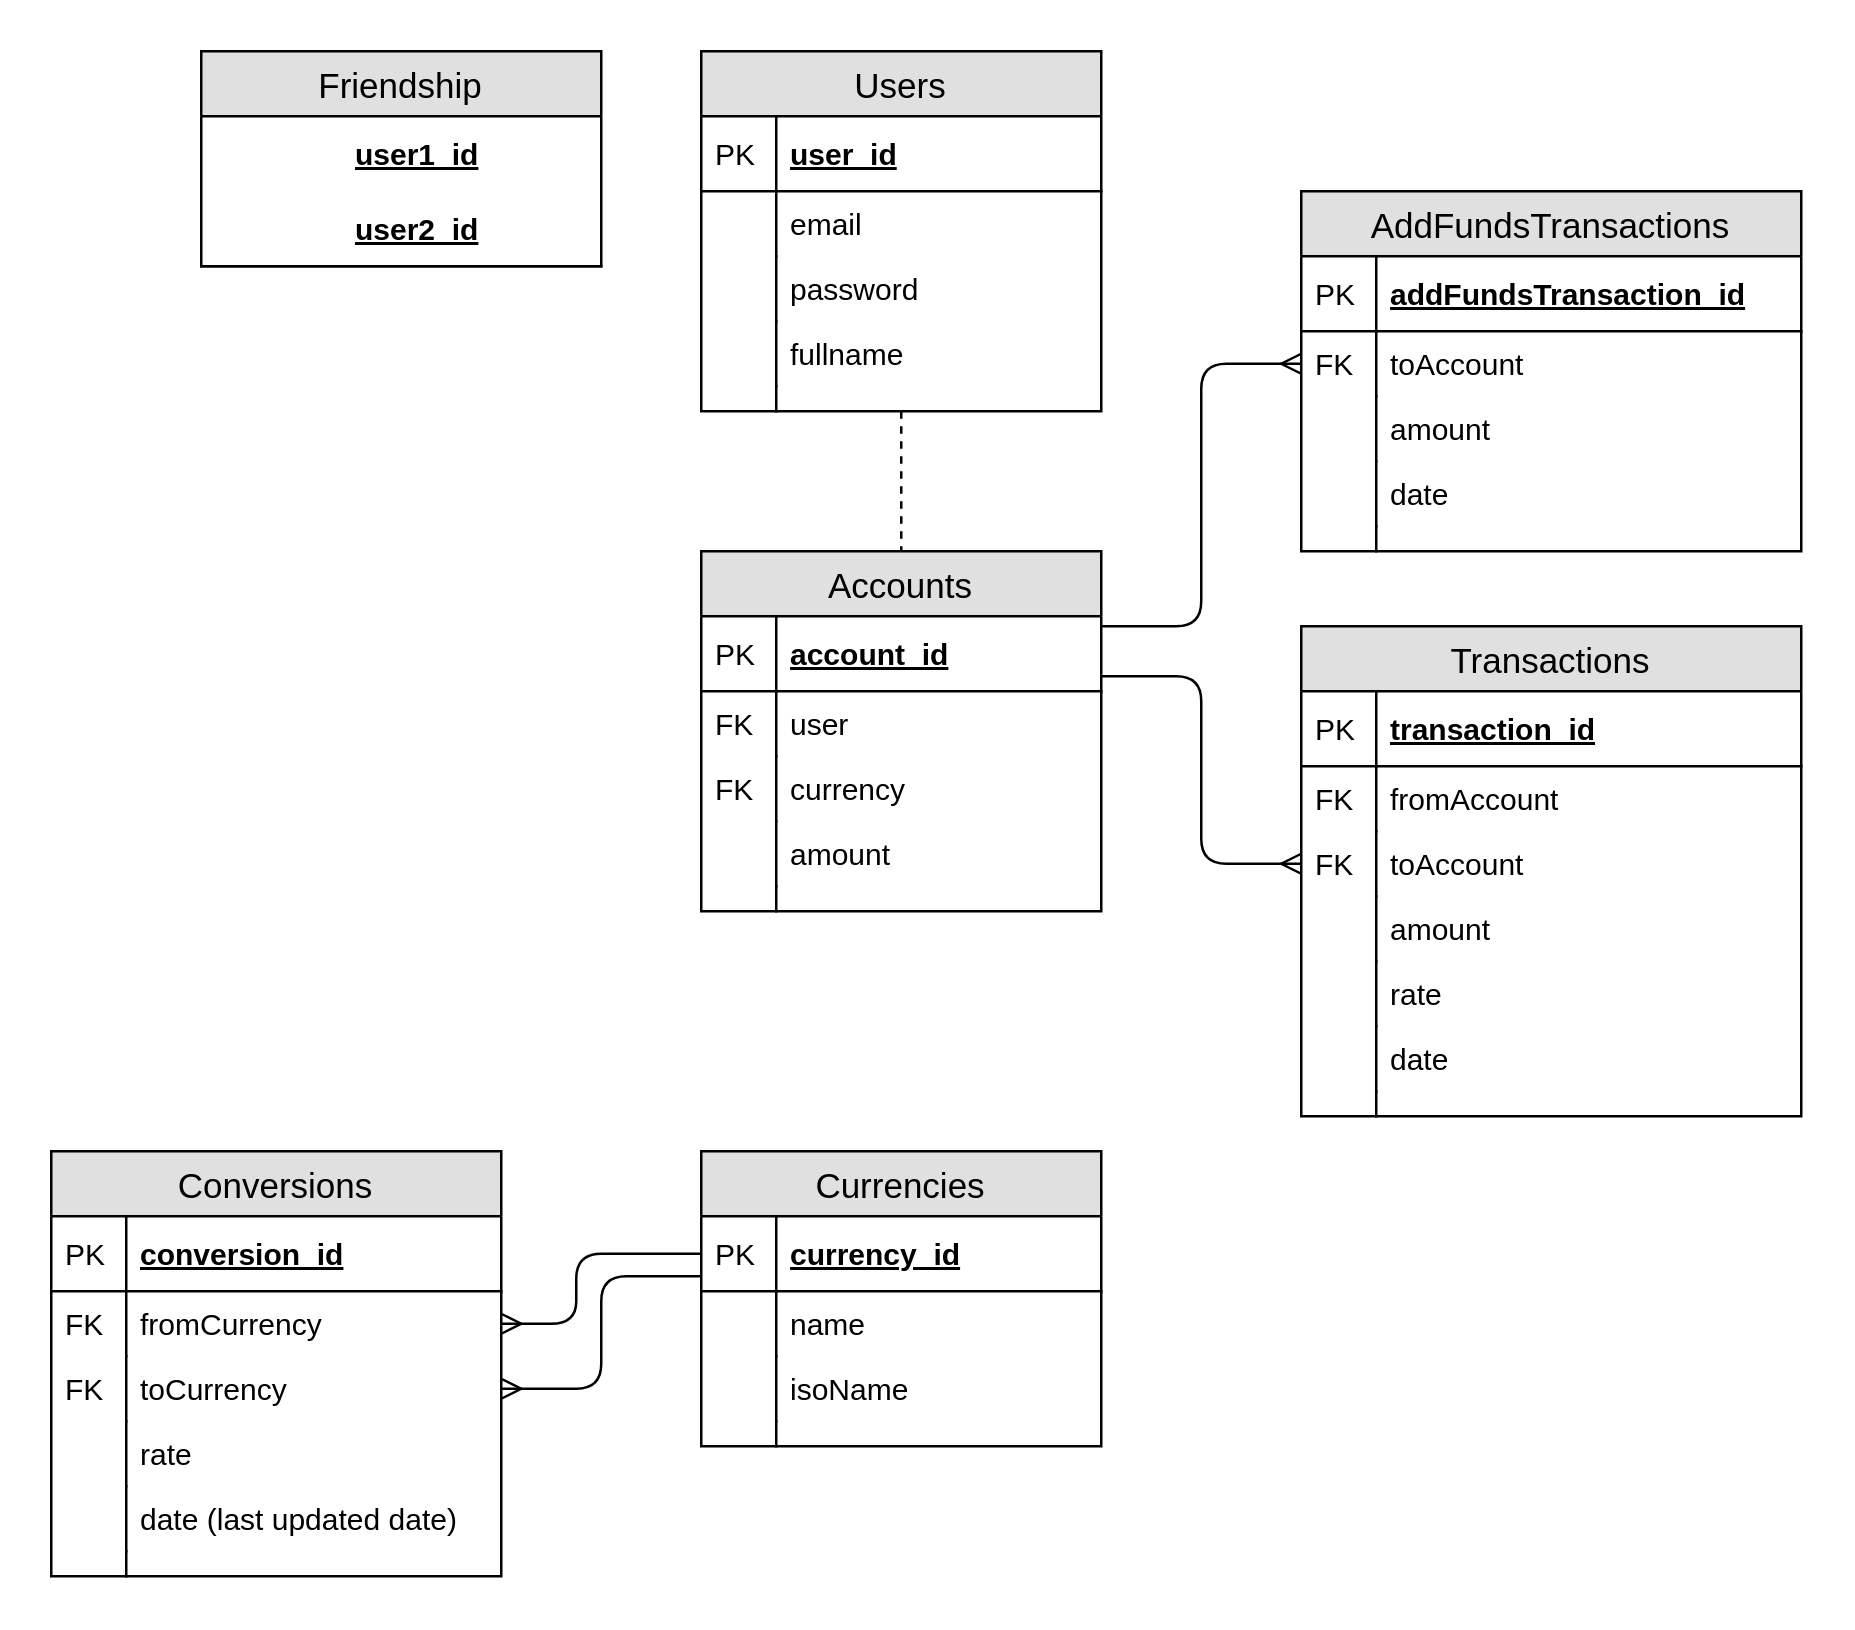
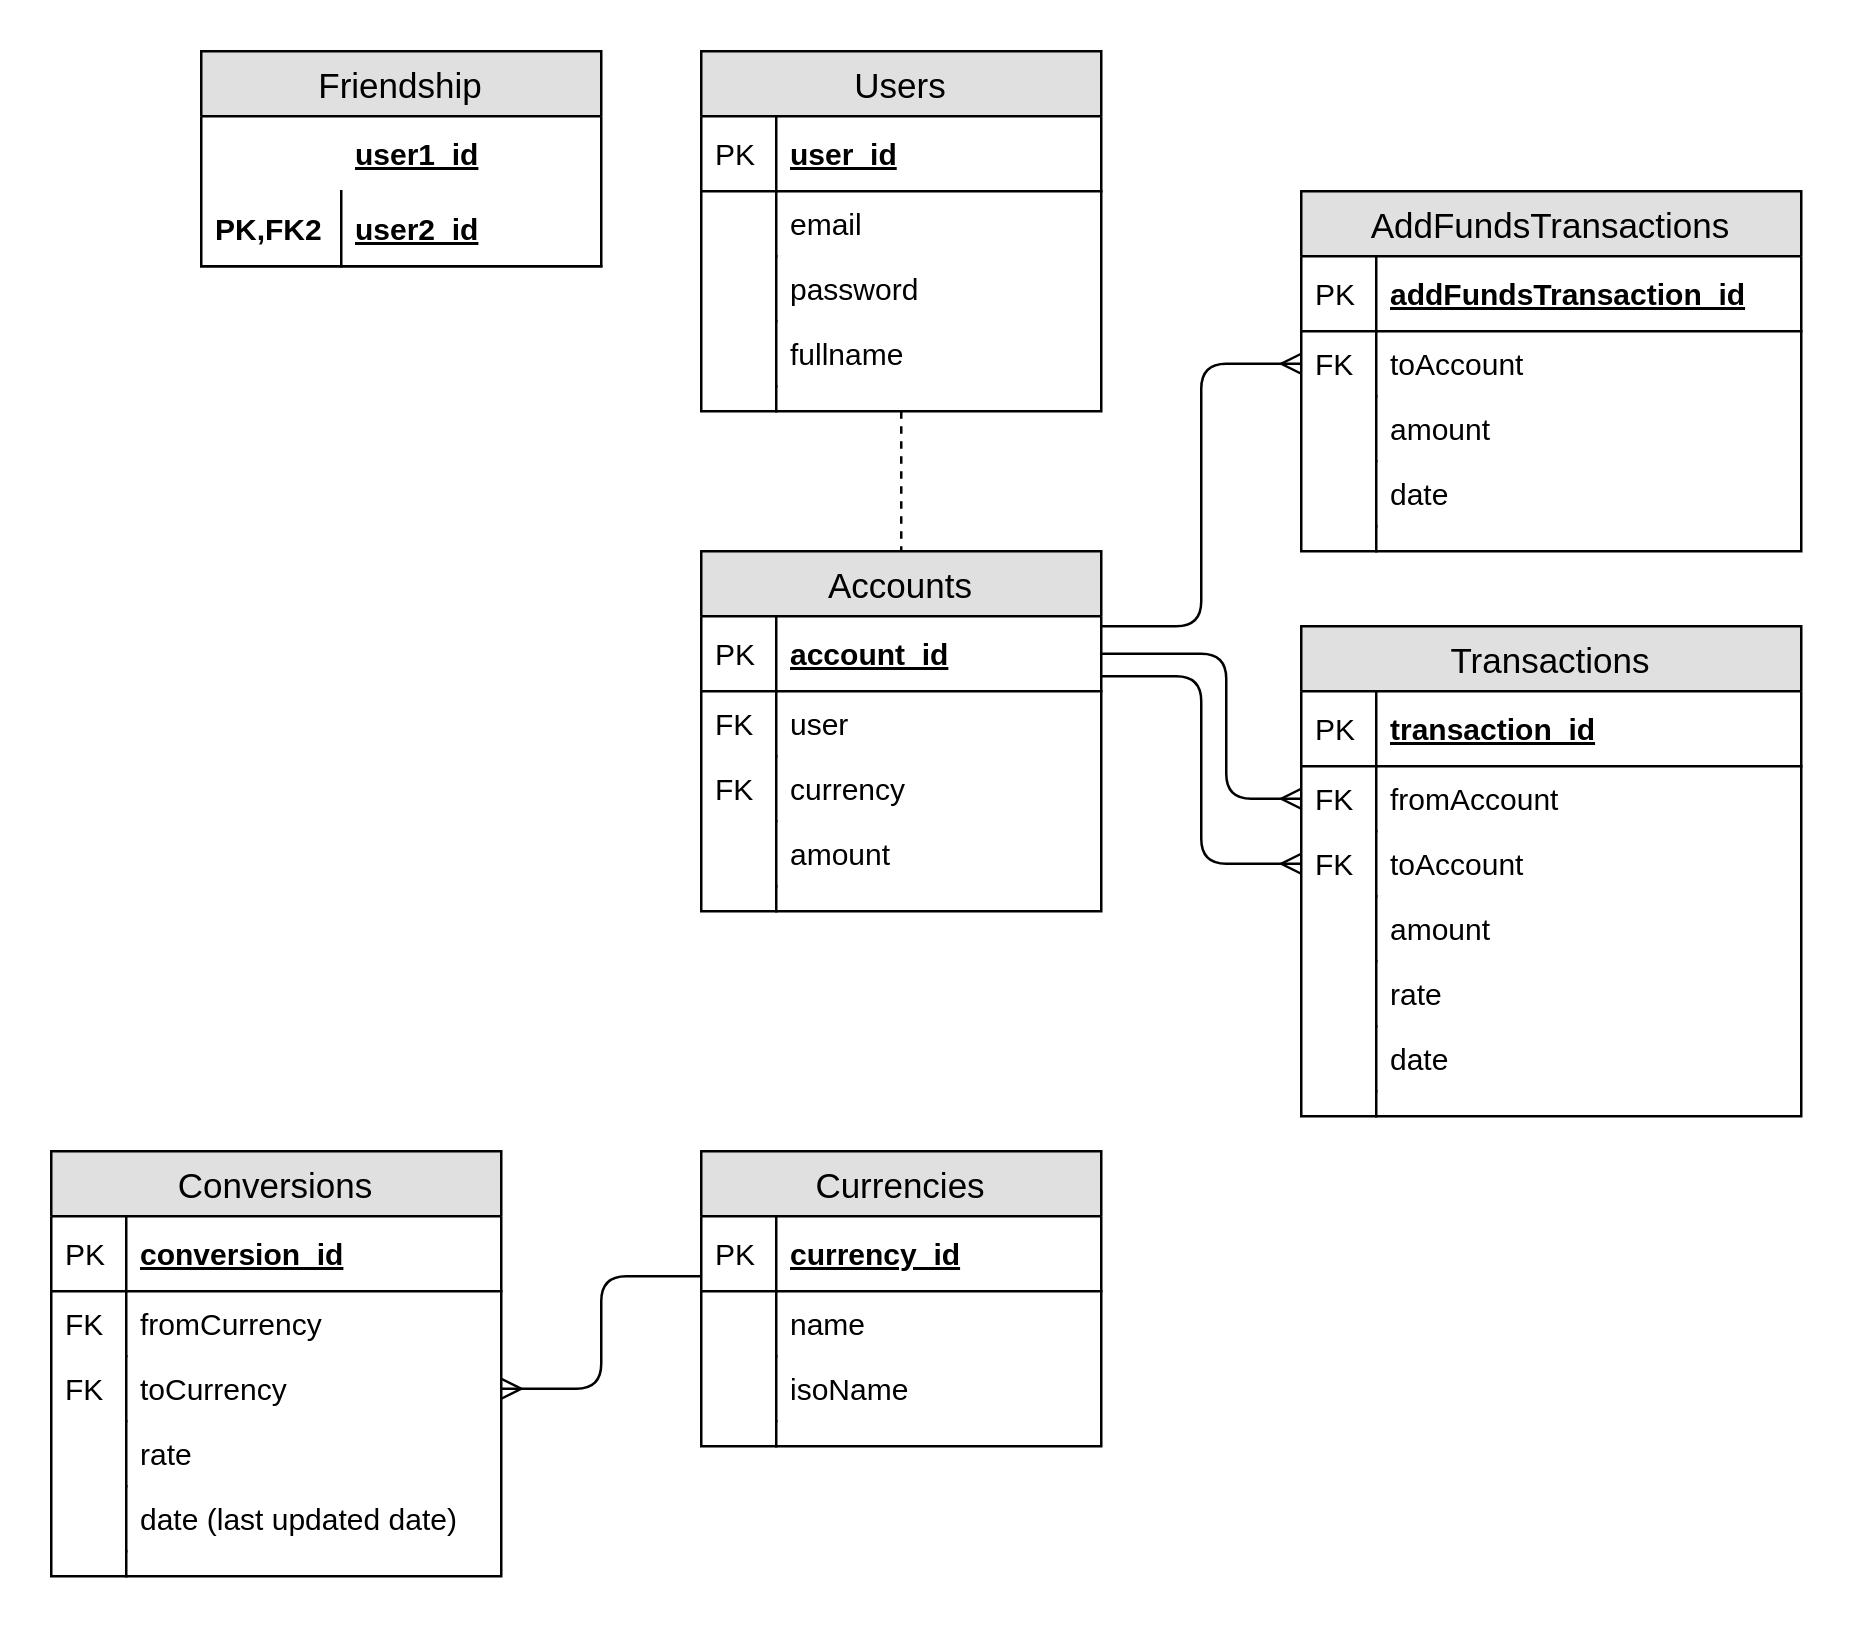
+ <mxCell id="81" value="PK,FK2" style="shape=partialRectangle;fontStyle=1;top=0;left=0;bottom=0;fillColor=none;align=left;verticalAlign=middle;spacingLeft=4;spacingRight=4;overflow=hidden;rotatable=0;points=[];portConstraint=eastwest;part=1;fontSize=12;" parent="80" vertex="1" connectable="0"><mxGeometry width="56" height="30" as="geometry" /></mxCell>
+ <mxCell id="63" value="" style="edgeStyle=orthogonalEdgeStyle;fontSize=12;html=1;endArrow=ERmany;rounded=1;elbow=vertical;" parent="1" source="14" target="40" edge="1"><mxGeometry width="100" height="100" relative="1" as="geometry"><mxPoint x="630" y="110" as="sourcePoint" /><mxPoint x="840" y="136" as="targetPoint" /><Array as="points"><mxPoint x="490" y="261" /><mxPoint x="490" y="319" /></Array></mxGeometry></mxCell>
- <mxCell id="61" value="" style="edgeStyle=orthogonalEdgeStyle;fontSize=12;html=1;endArrow=ERmany;rounded=1;elbow=vertical;" parent="1" source="53" target="27" edge="1"><mxGeometry width="100" height="100" relative="1" as="geometry"><mxPoint x="520" y="330" as="sourcePoint" /><mxPoint x="620" y="230" as="targetPoint" /><Array as="points"><mxPoint x="230" y="501" /><mxPoint x="230" y="529" /></Array></mxGeometry></mxCell>
